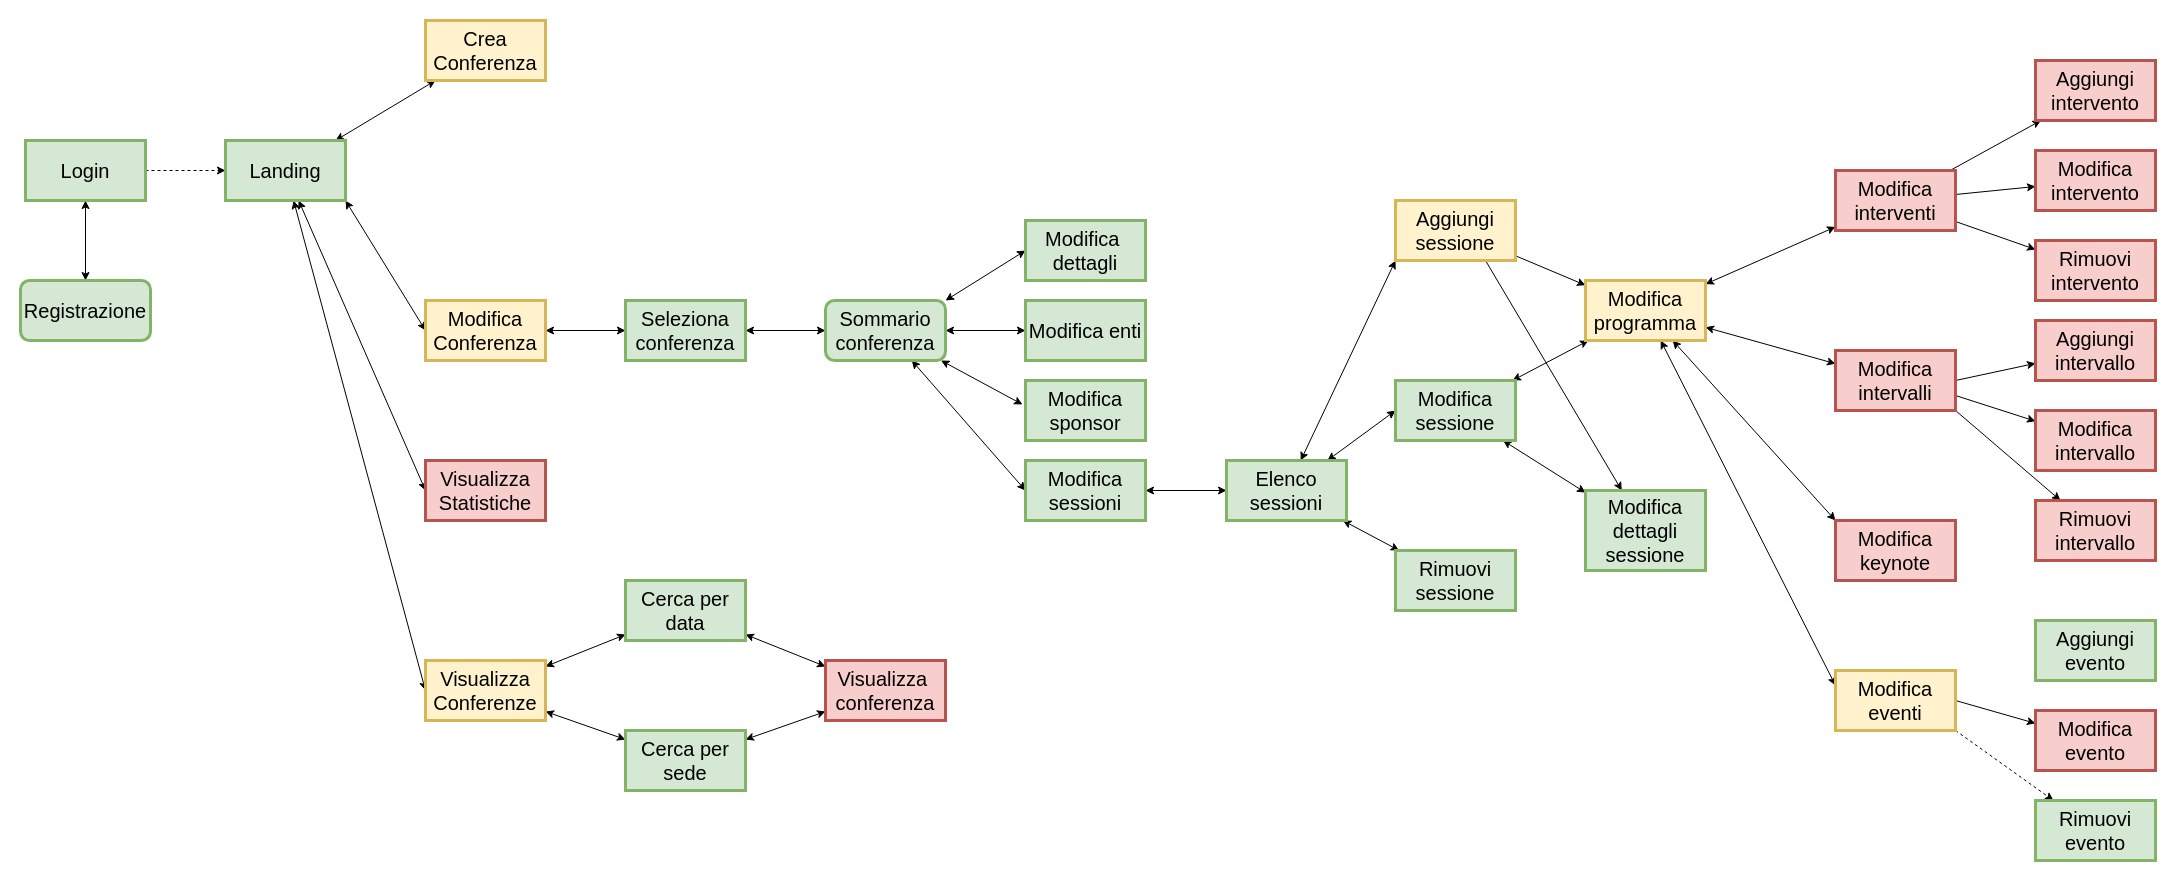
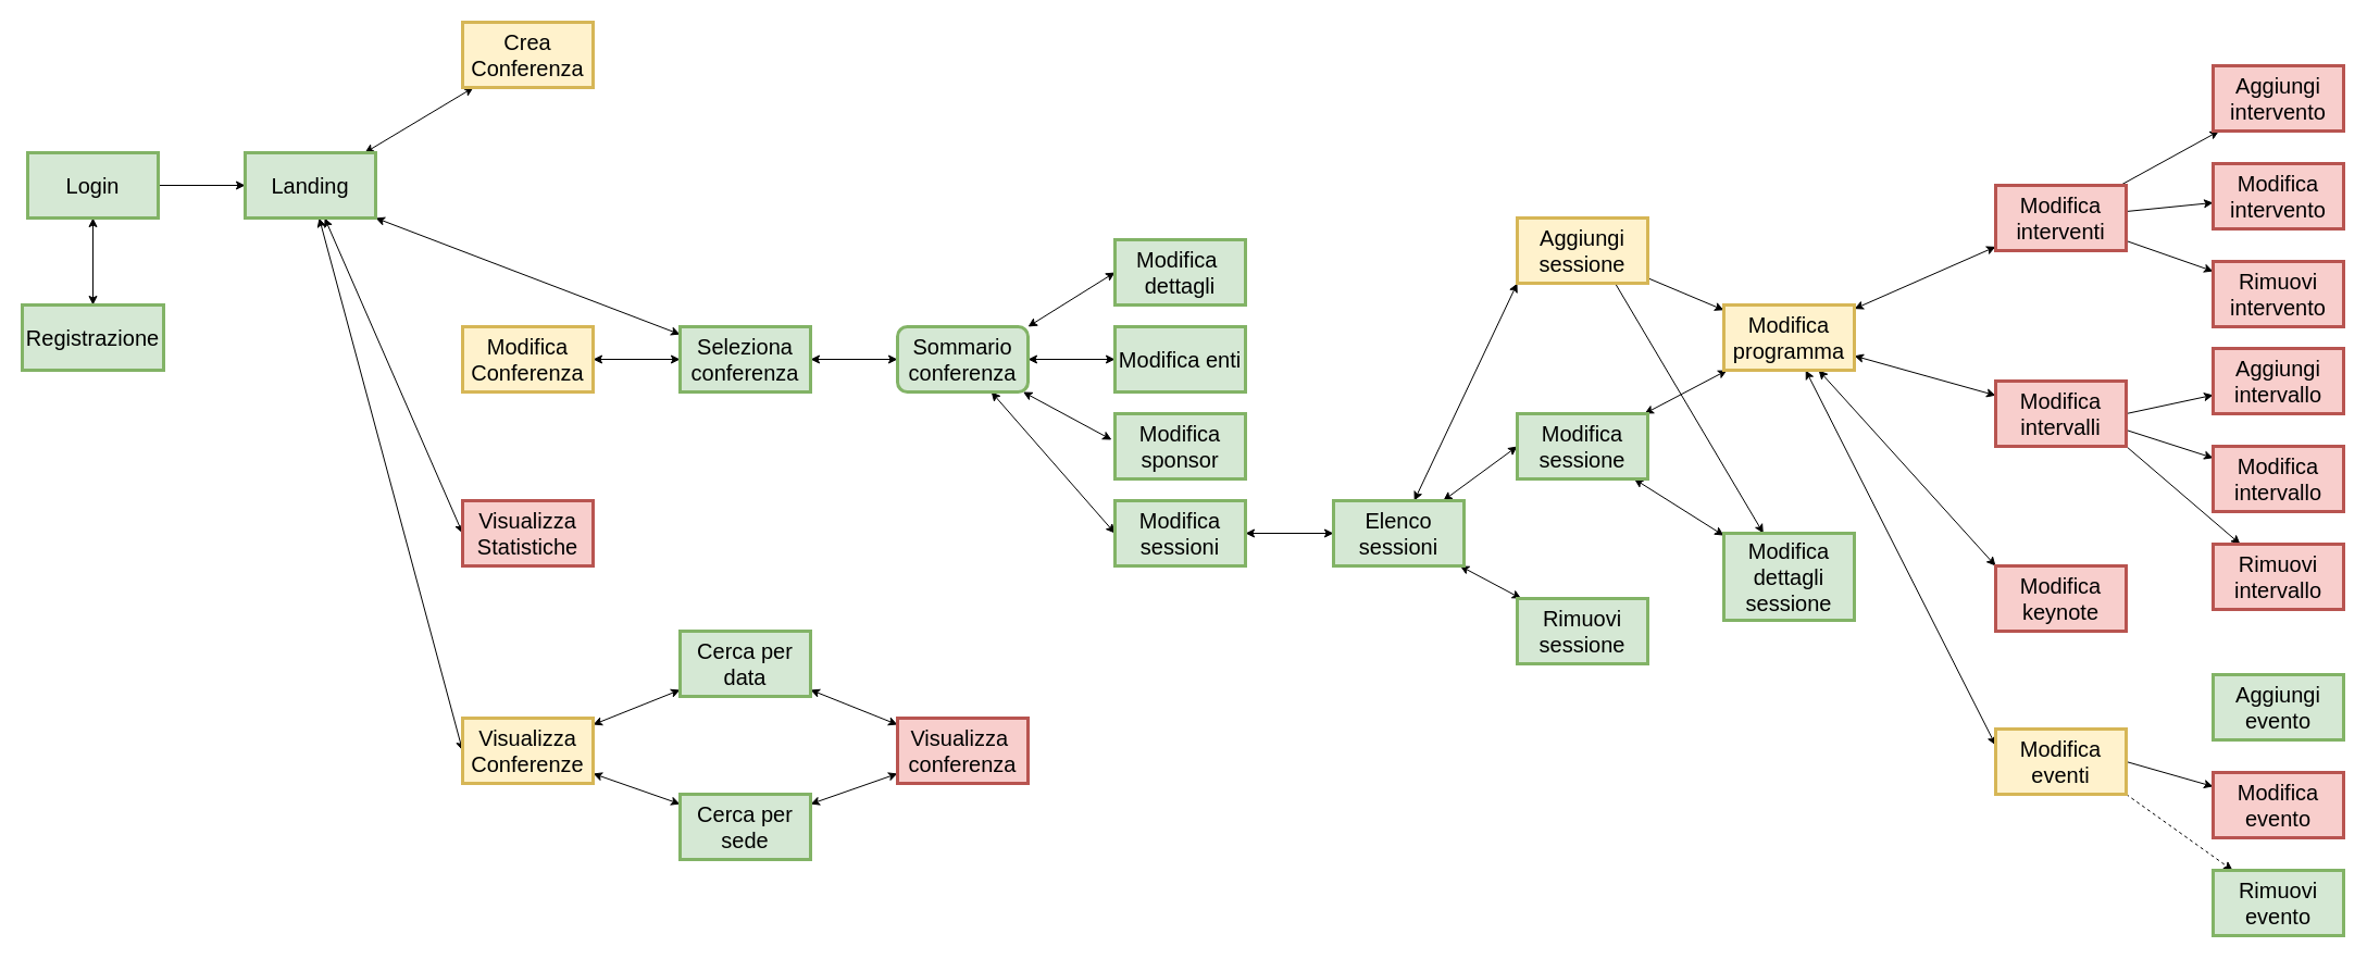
- <mxCell id="3" value="" style="edgeStyle=orthogonalEdgeStyle;rounded=0;orthogonalLoop=1;jettySize=auto;html=1;fontFamily=Helvetica;fontSize=12;fontColor=default;dashed=1;" parent="1" source="4" target="10" edge="1"><mxGeometry relative="1" as="geometry" /></mxCell>
+ <mxCell id="3" value="" style="edgeStyle=orthogonalEdgeStyle;rounded=0;orthogonalLoop=1;jettySize=auto;html=1;fontFamily=Helvetica;fontSize=12;fontColor=default;" parent="1" source="4" target="10" edge="1"><mxGeometry relative="1" as="geometry" /></mxCell>
- <mxCell id="7" style="rounded=0;orthogonalLoop=1;jettySize=auto;html=1;exitX=1;exitY=1;exitDx=0;exitDy=0;entryX=0;entryY=0.5;entryDx=0;entryDy=0;fontFamily=Helvetica;fontSize=12;fontColor=default;startArrow=classic;startFill=1;" parent="1" source="10" target="13" edge="1"><mxGeometry relative="1" as="geometry" /></mxCell>
+ <mxCell id="7" style="rounded=0;orthogonalLoop=1;jettySize=auto;html=1;exitX=1;exitY=1;exitDx=0;exitDy=0;fontFamily=Helvetica;fontSize=12;fontColor=default;startArrow=classic;startFill=1;" parent="1" source="10" target="19" edge="1"><mxGeometry relative="1" as="geometry" /></mxCell>
- <mxCell id="5" value="&lt;font style=&quot;font-size: 20px;&quot;&gt;Registrazione&lt;/font&gt;" style="whiteSpace=wrap;html=1;fillColor=#d5e8d4;strokeColor=#82b366;strokeWidth=3;rounded=1;" parent="1" vertex="1"><mxGeometry x="20" y="280" width="130" height="60" as="geometry" /></mxCell>
+ <mxCell id="5" value="&lt;font style=&quot;font-size: 20px;&quot;&gt;Registrazione&lt;/font&gt;" style="rounded=0;whiteSpace=wrap;html=1;fillColor=#d5e8d4;strokeColor=#82b366;strokeWidth=3;" parent="1" vertex="1"><mxGeometry x="20" y="280" width="130" height="60" as="geometry" /></mxCell>
